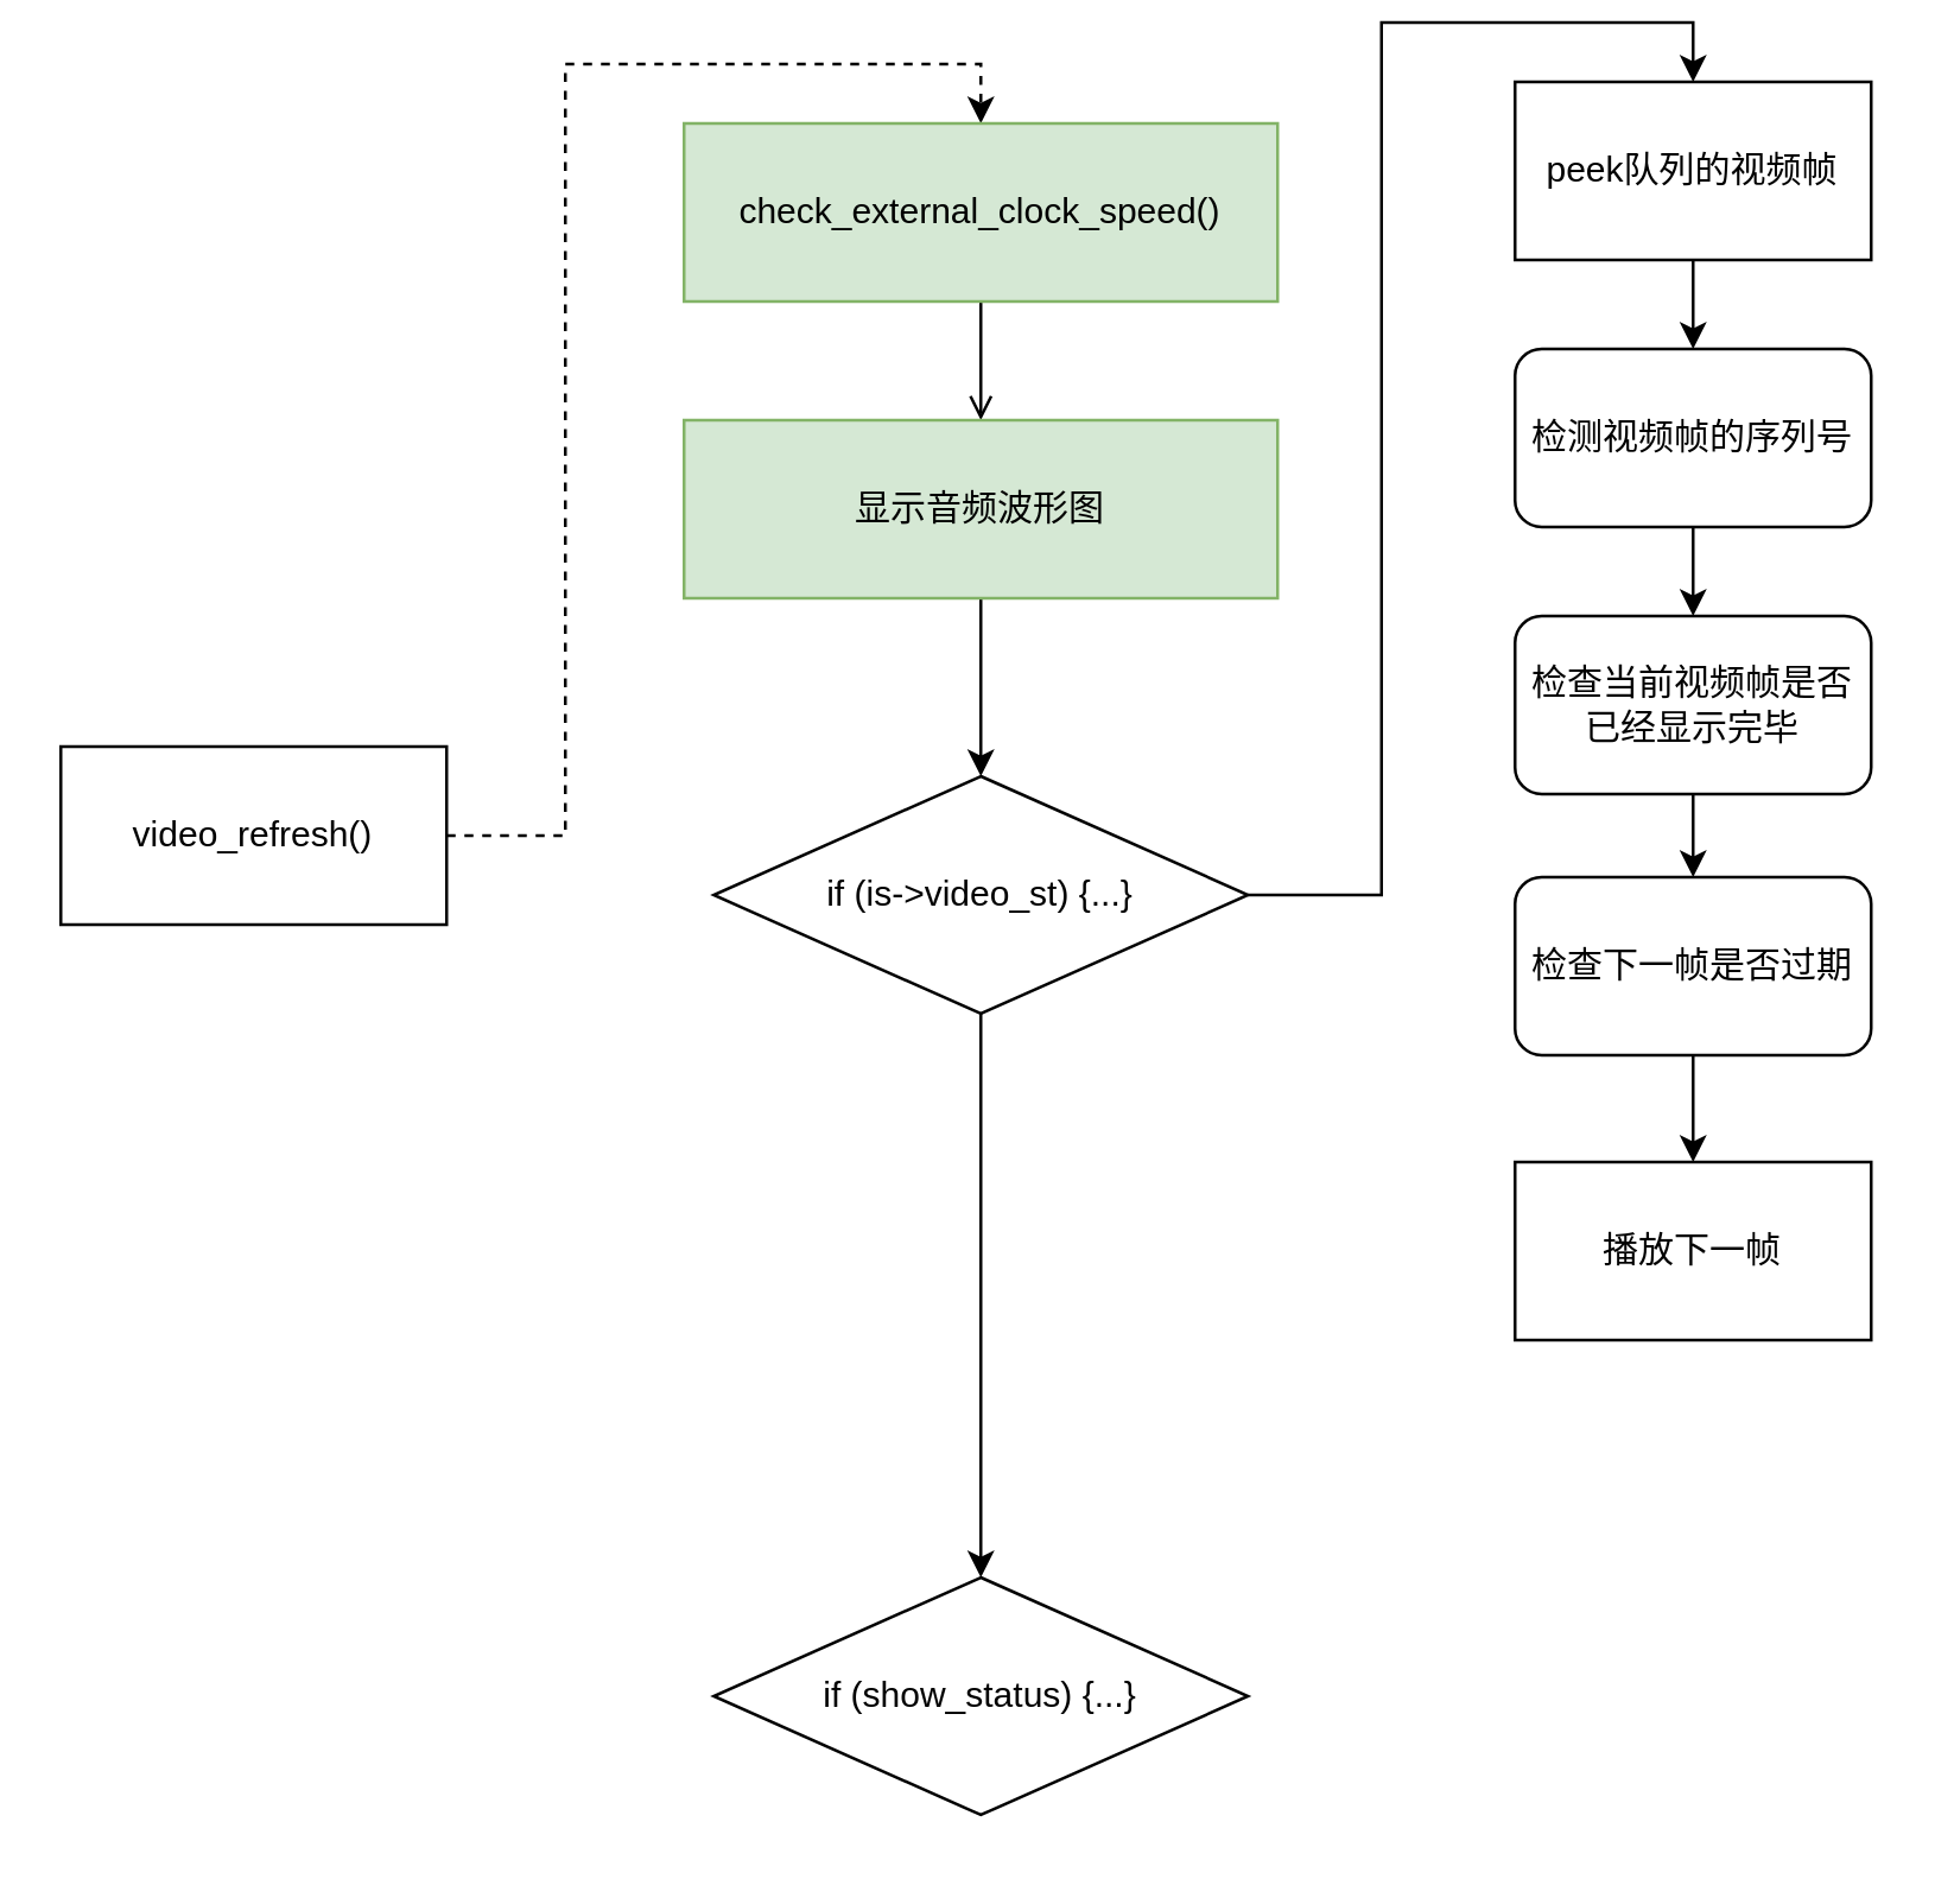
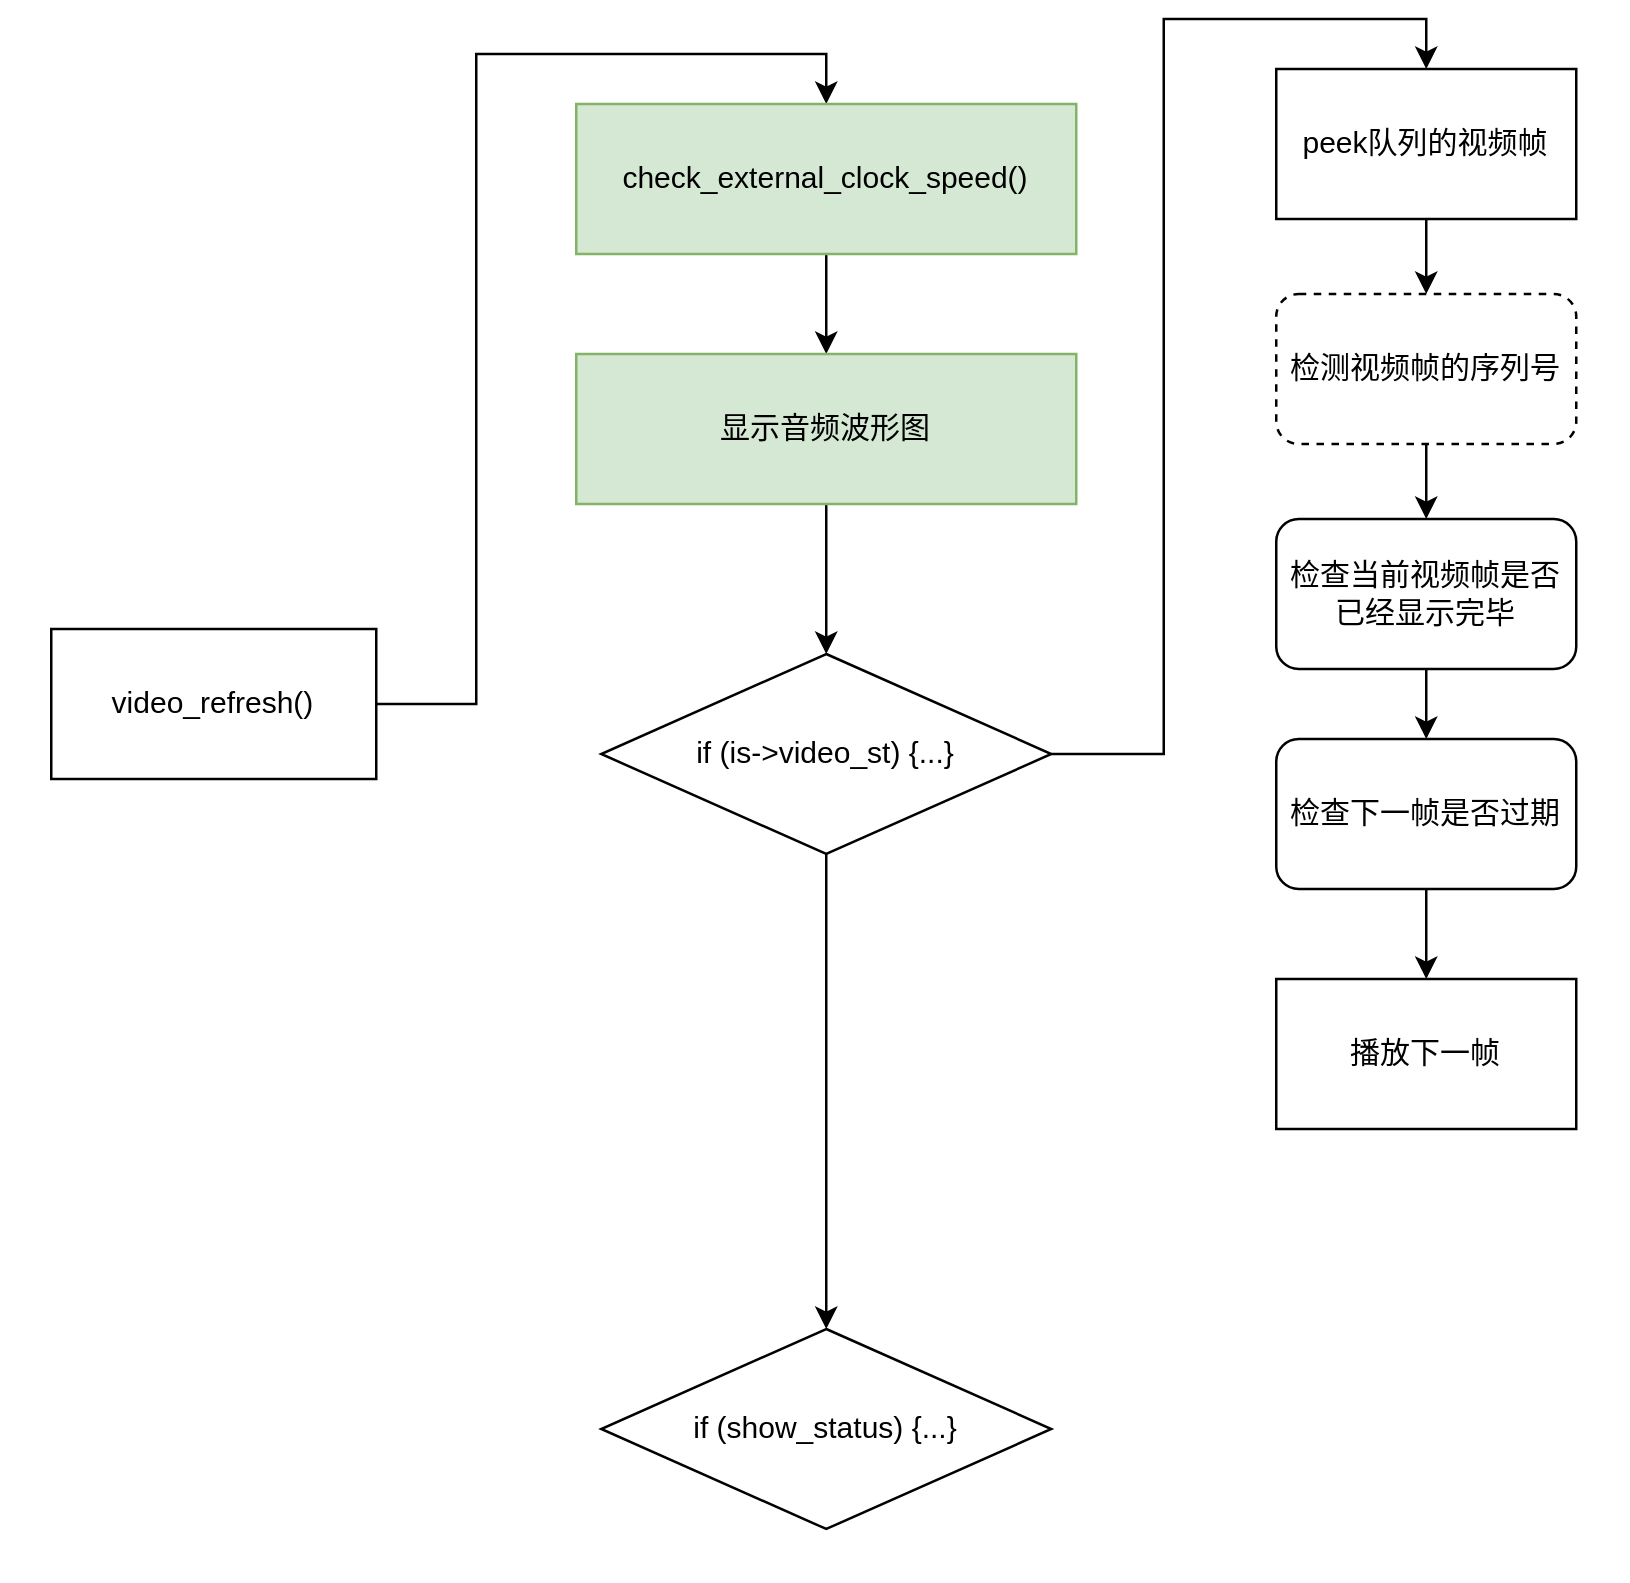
- <mxCell id="2" style="edgeStyle=orthogonalEdgeStyle;rounded=0;orthogonalLoop=1;jettySize=auto;html=1;entryX=0.5;entryY=0;entryDx=0;entryDy=0;dashed=1;" parent="1" source="3" target="5" edge="1"><mxGeometry relative="1" as="geometry" /></mxCell>
+ <mxCell id="2" style="edgeStyle=orthogonalEdgeStyle;rounded=0;orthogonalLoop=1;jettySize=auto;html=1;entryX=0.5;entryY=0;entryDx=0;entryDy=0;" parent="1" source="3" target="5" edge="1"><mxGeometry relative="1" as="geometry" /></mxCell>
- <mxCell id="4" style="edgeStyle=orthogonalEdgeStyle;rounded=0;orthogonalLoop=1;jettySize=auto;html=1;endArrow=open;" parent="1" source="5" target="7" edge="1"><mxGeometry relative="1" as="geometry" /></mxCell>
+ <mxCell id="4" style="edgeStyle=orthogonalEdgeStyle;rounded=0;orthogonalLoop=1;jettySize=auto;html=1;" parent="1" source="5" target="7" edge="1"><mxGeometry relative="1" as="geometry" /></mxCell>
- <mxCell id="13" value="检测视频帧的序列号" style="rounded=1;whiteSpace=wrap;html=1;" parent="1" vertex="1"><mxGeometry x="510" y="110" width="120" height="60" as="geometry" /></mxCell>
+ <mxCell id="13" value="检测视频帧的序列号" style="rounded=1;whiteSpace=wrap;html=1;dashed=1;" parent="1" vertex="1"><mxGeometry x="510" y="110" width="120" height="60" as="geometry" /></mxCell>
